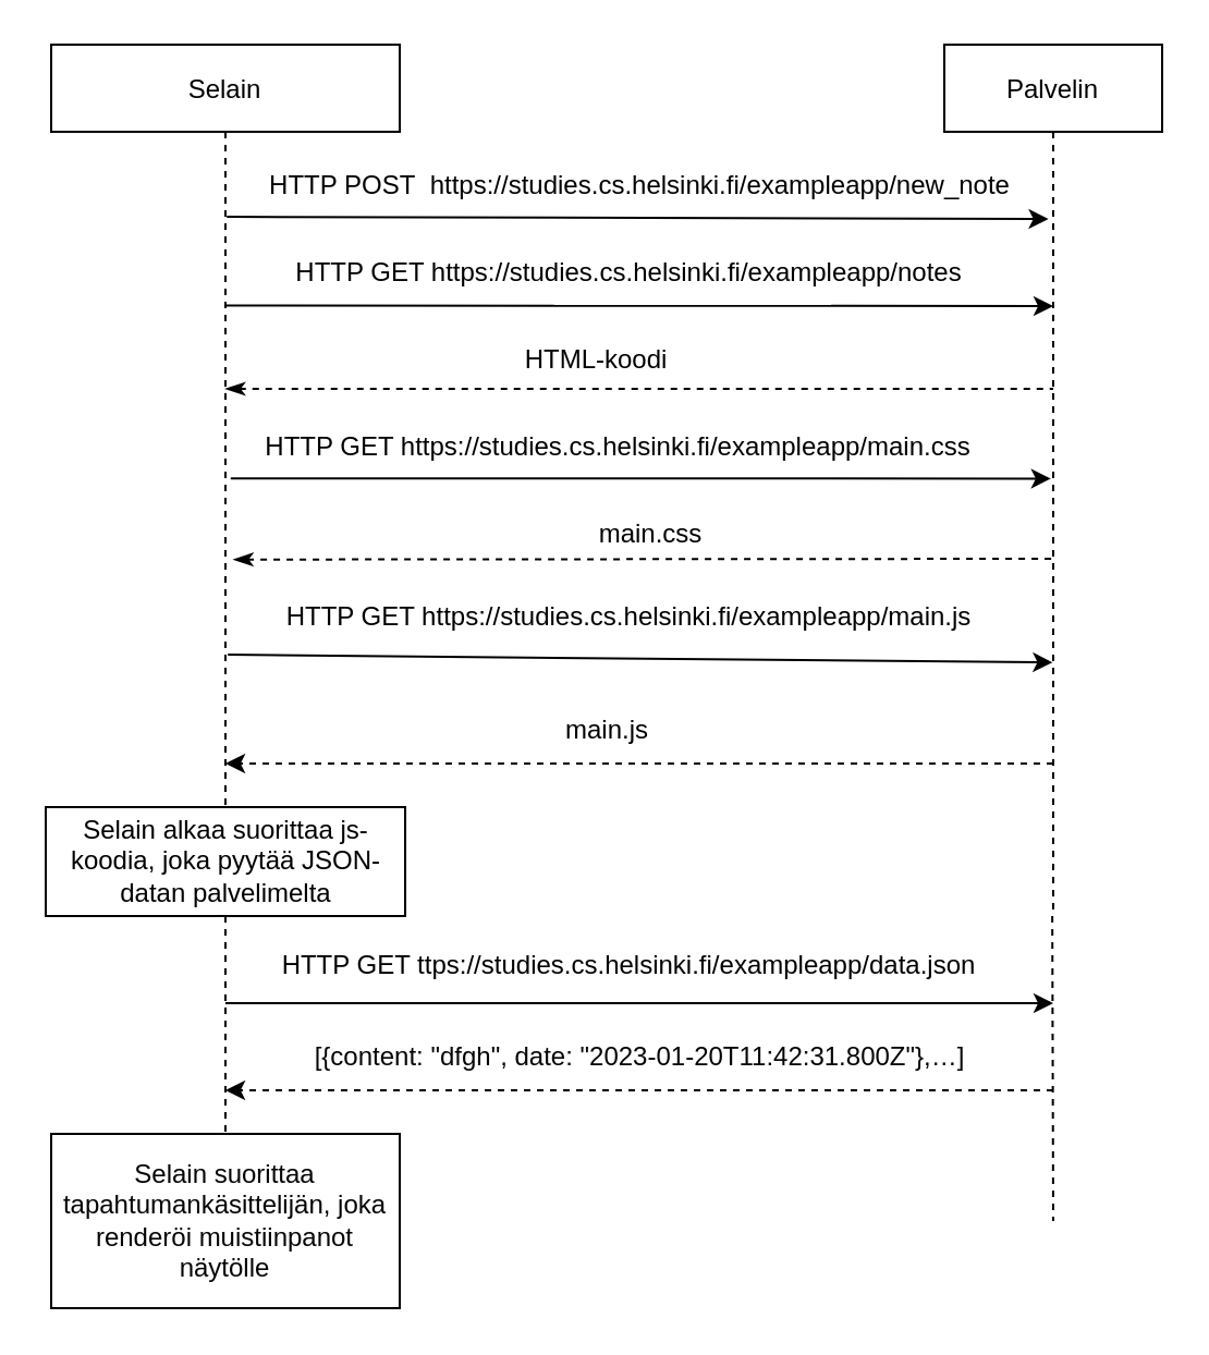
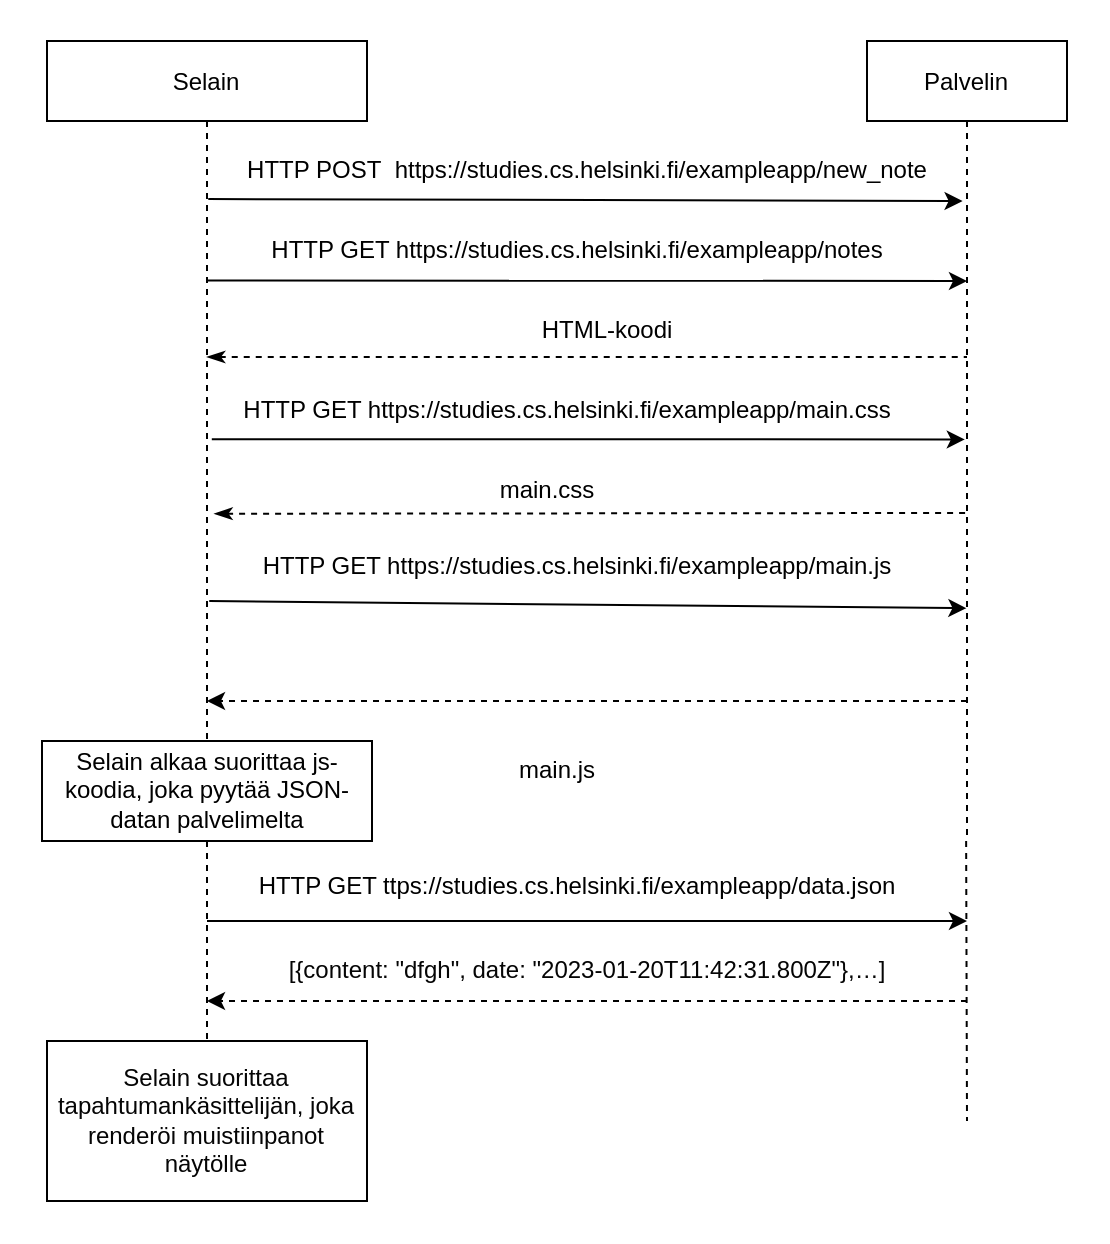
- <mxCell id="9" value="HTML-koodi" style="text;html=1;align=center;verticalAlign=middle;resizable=0;points=[];autosize=1;strokeColor=none;fillColor=none;" vertex="1" parent="1"><mxGeometry x="228" y="150" width="90" height="30" as="geometry" /></mxCell>
+ <mxCell id="9" value="HTML-koodi" style="text;html=1;align=center;verticalAlign=middle;resizable=0;points=[];autosize=1;strokeColor=none;fillColor=none;" vertex="1" parent="1"><mxGeometry x="258" y="150" width="90" height="30" as="geometry" /></mxCell>
- <mxCell id="10" value="main.css" style="text;html=1;align=center;verticalAlign=middle;resizable=0;points=[];autosize=1;strokeColor=none;fillColor=none;" vertex="1" parent="1"><mxGeometry x="263" y="230" width="70" height="30" as="geometry" /></mxCell>
+ <mxCell id="10" value="main.css" style="text;html=1;align=center;verticalAlign=middle;resizable=0;points=[];autosize=1;strokeColor=none;fillColor=none;" vertex="1" parent="1"><mxGeometry x="238" y="230" width="70" height="30" as="geometry" /></mxCell>
- <mxCell id="11" value="main.js" style="text;html=1;align=center;verticalAlign=middle;resizable=0;points=[];autosize=1;strokeColor=none;fillColor=none;" vertex="1" parent="1"><mxGeometry x="248" y="320" width="60" height="30" as="geometry" /></mxCell>
+ <mxCell id="11" value="main.js" style="text;html=1;align=center;verticalAlign=middle;resizable=0;points=[];autosize=1;strokeColor=none;fillColor=none;" vertex="1" parent="1"><mxGeometry x="248" y="370" width="60" height="30" as="geometry" /></mxCell>
